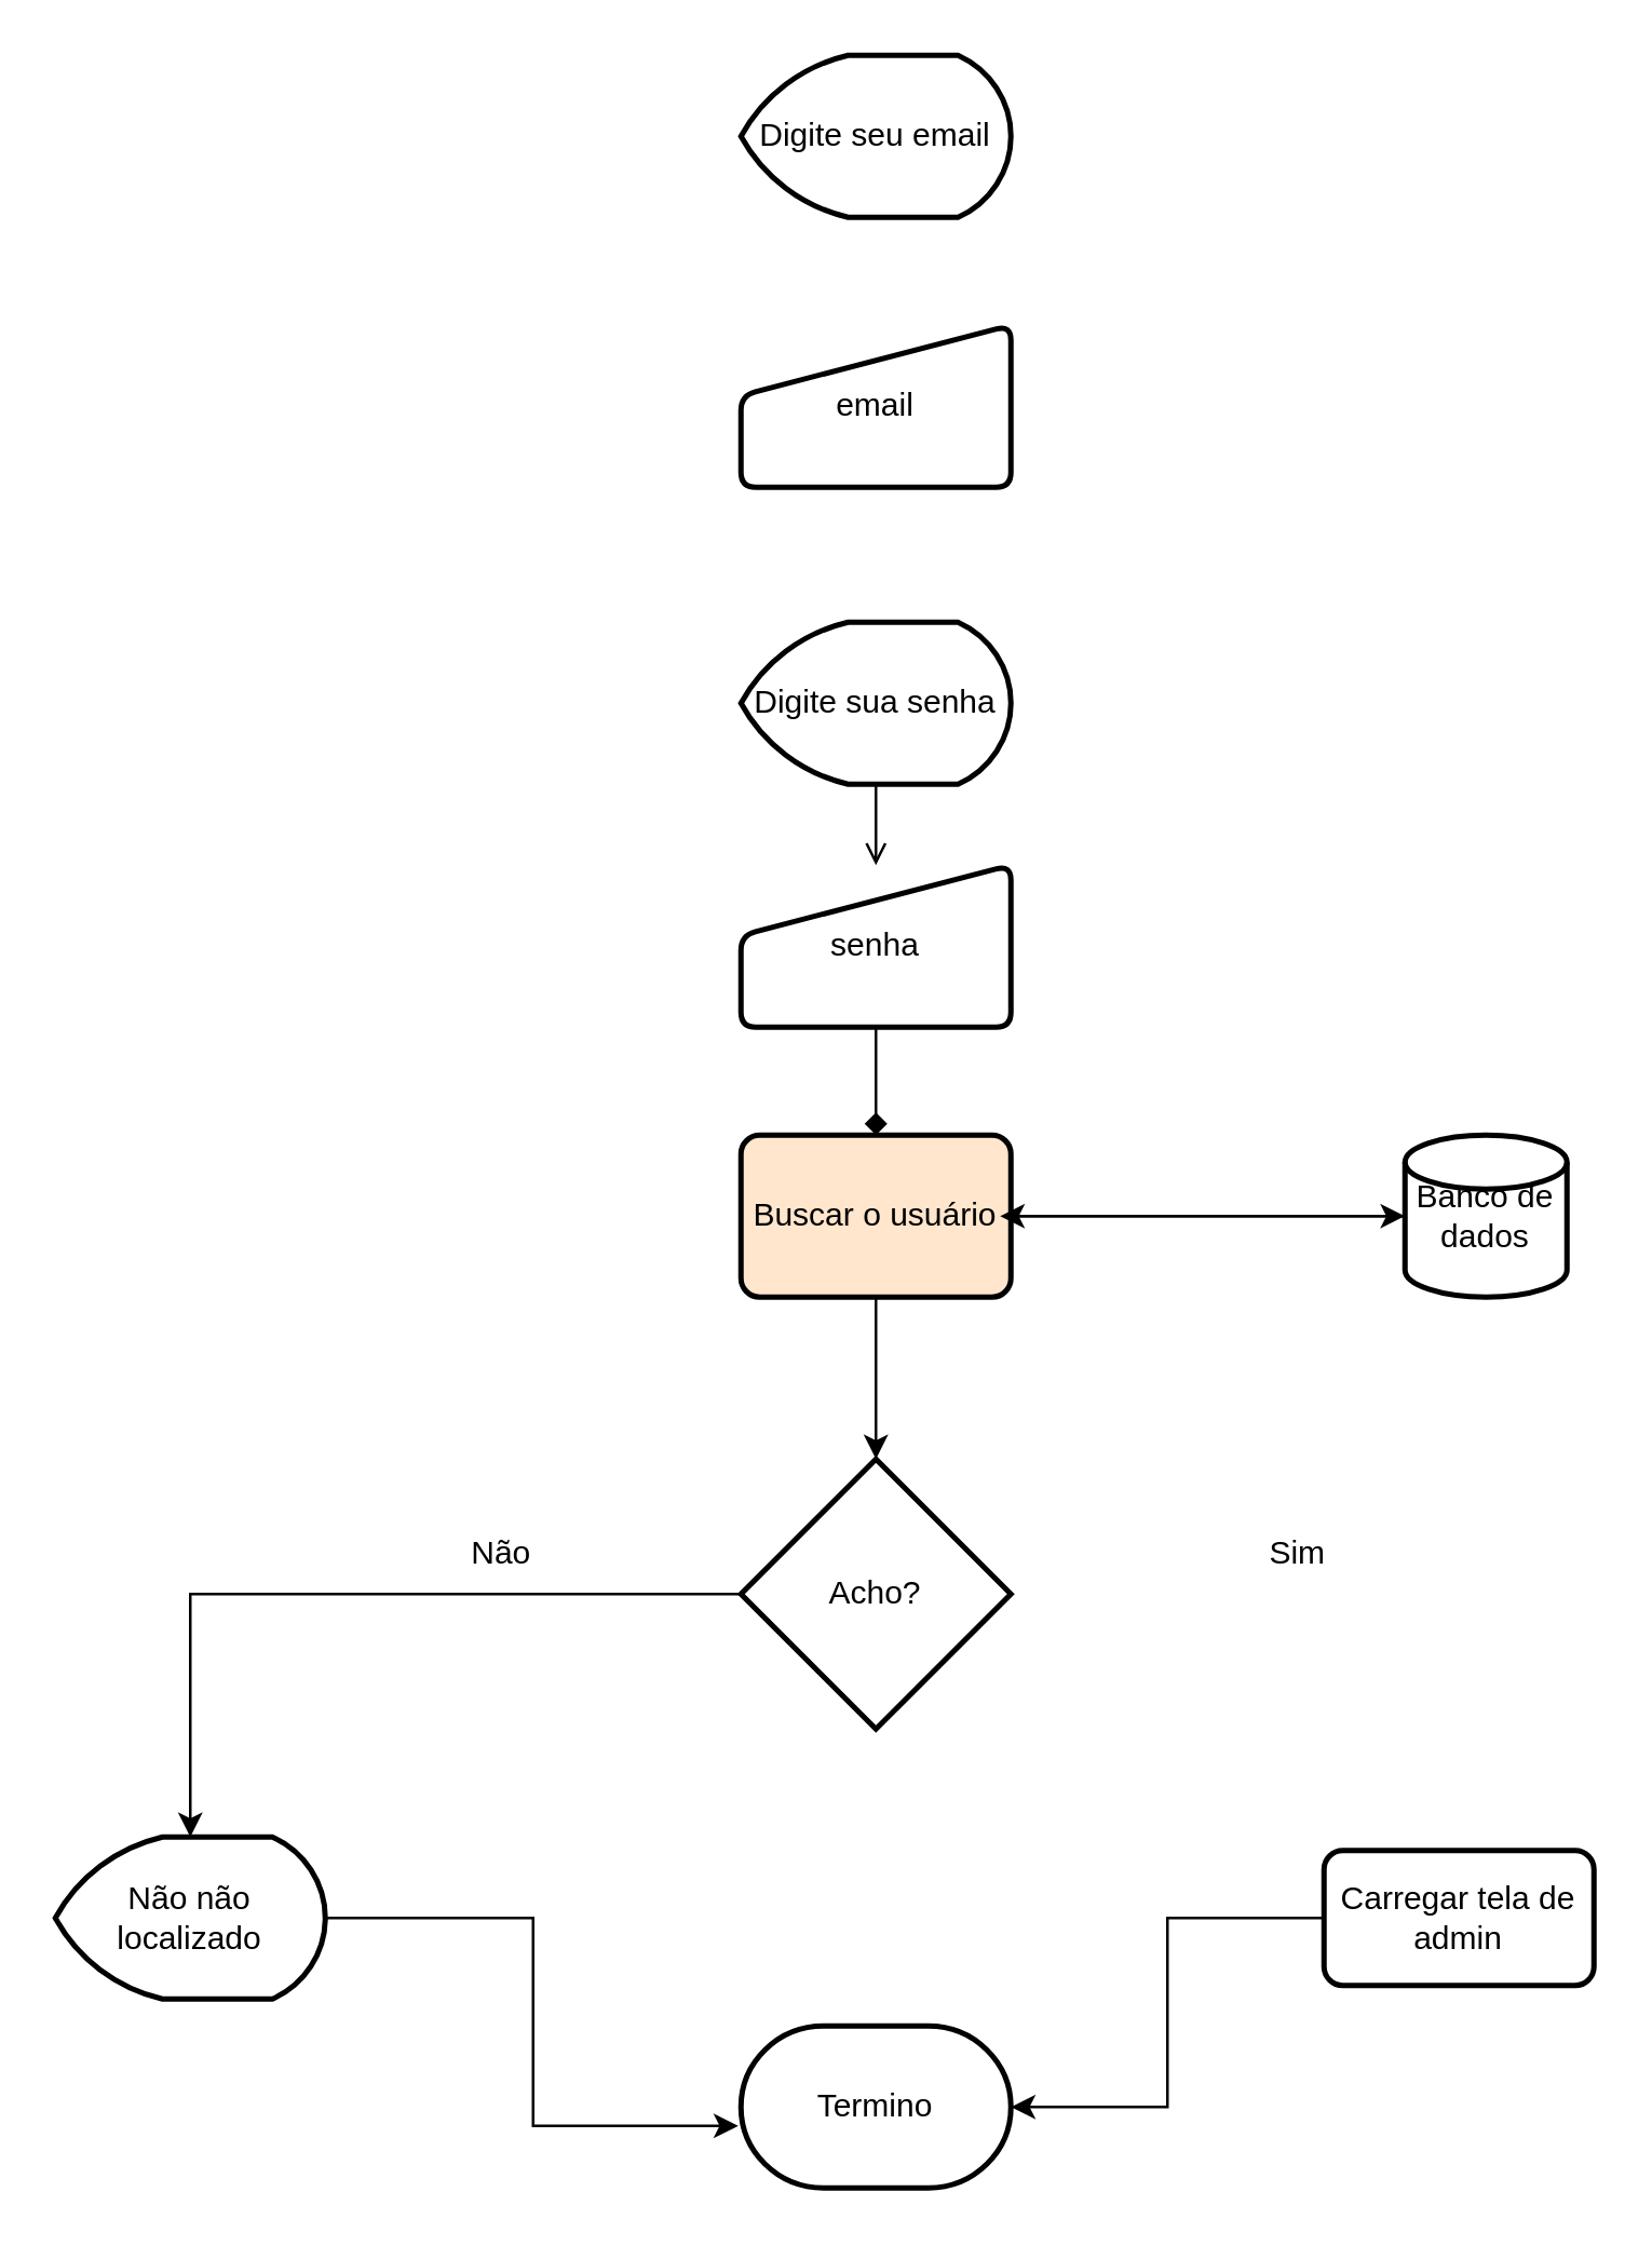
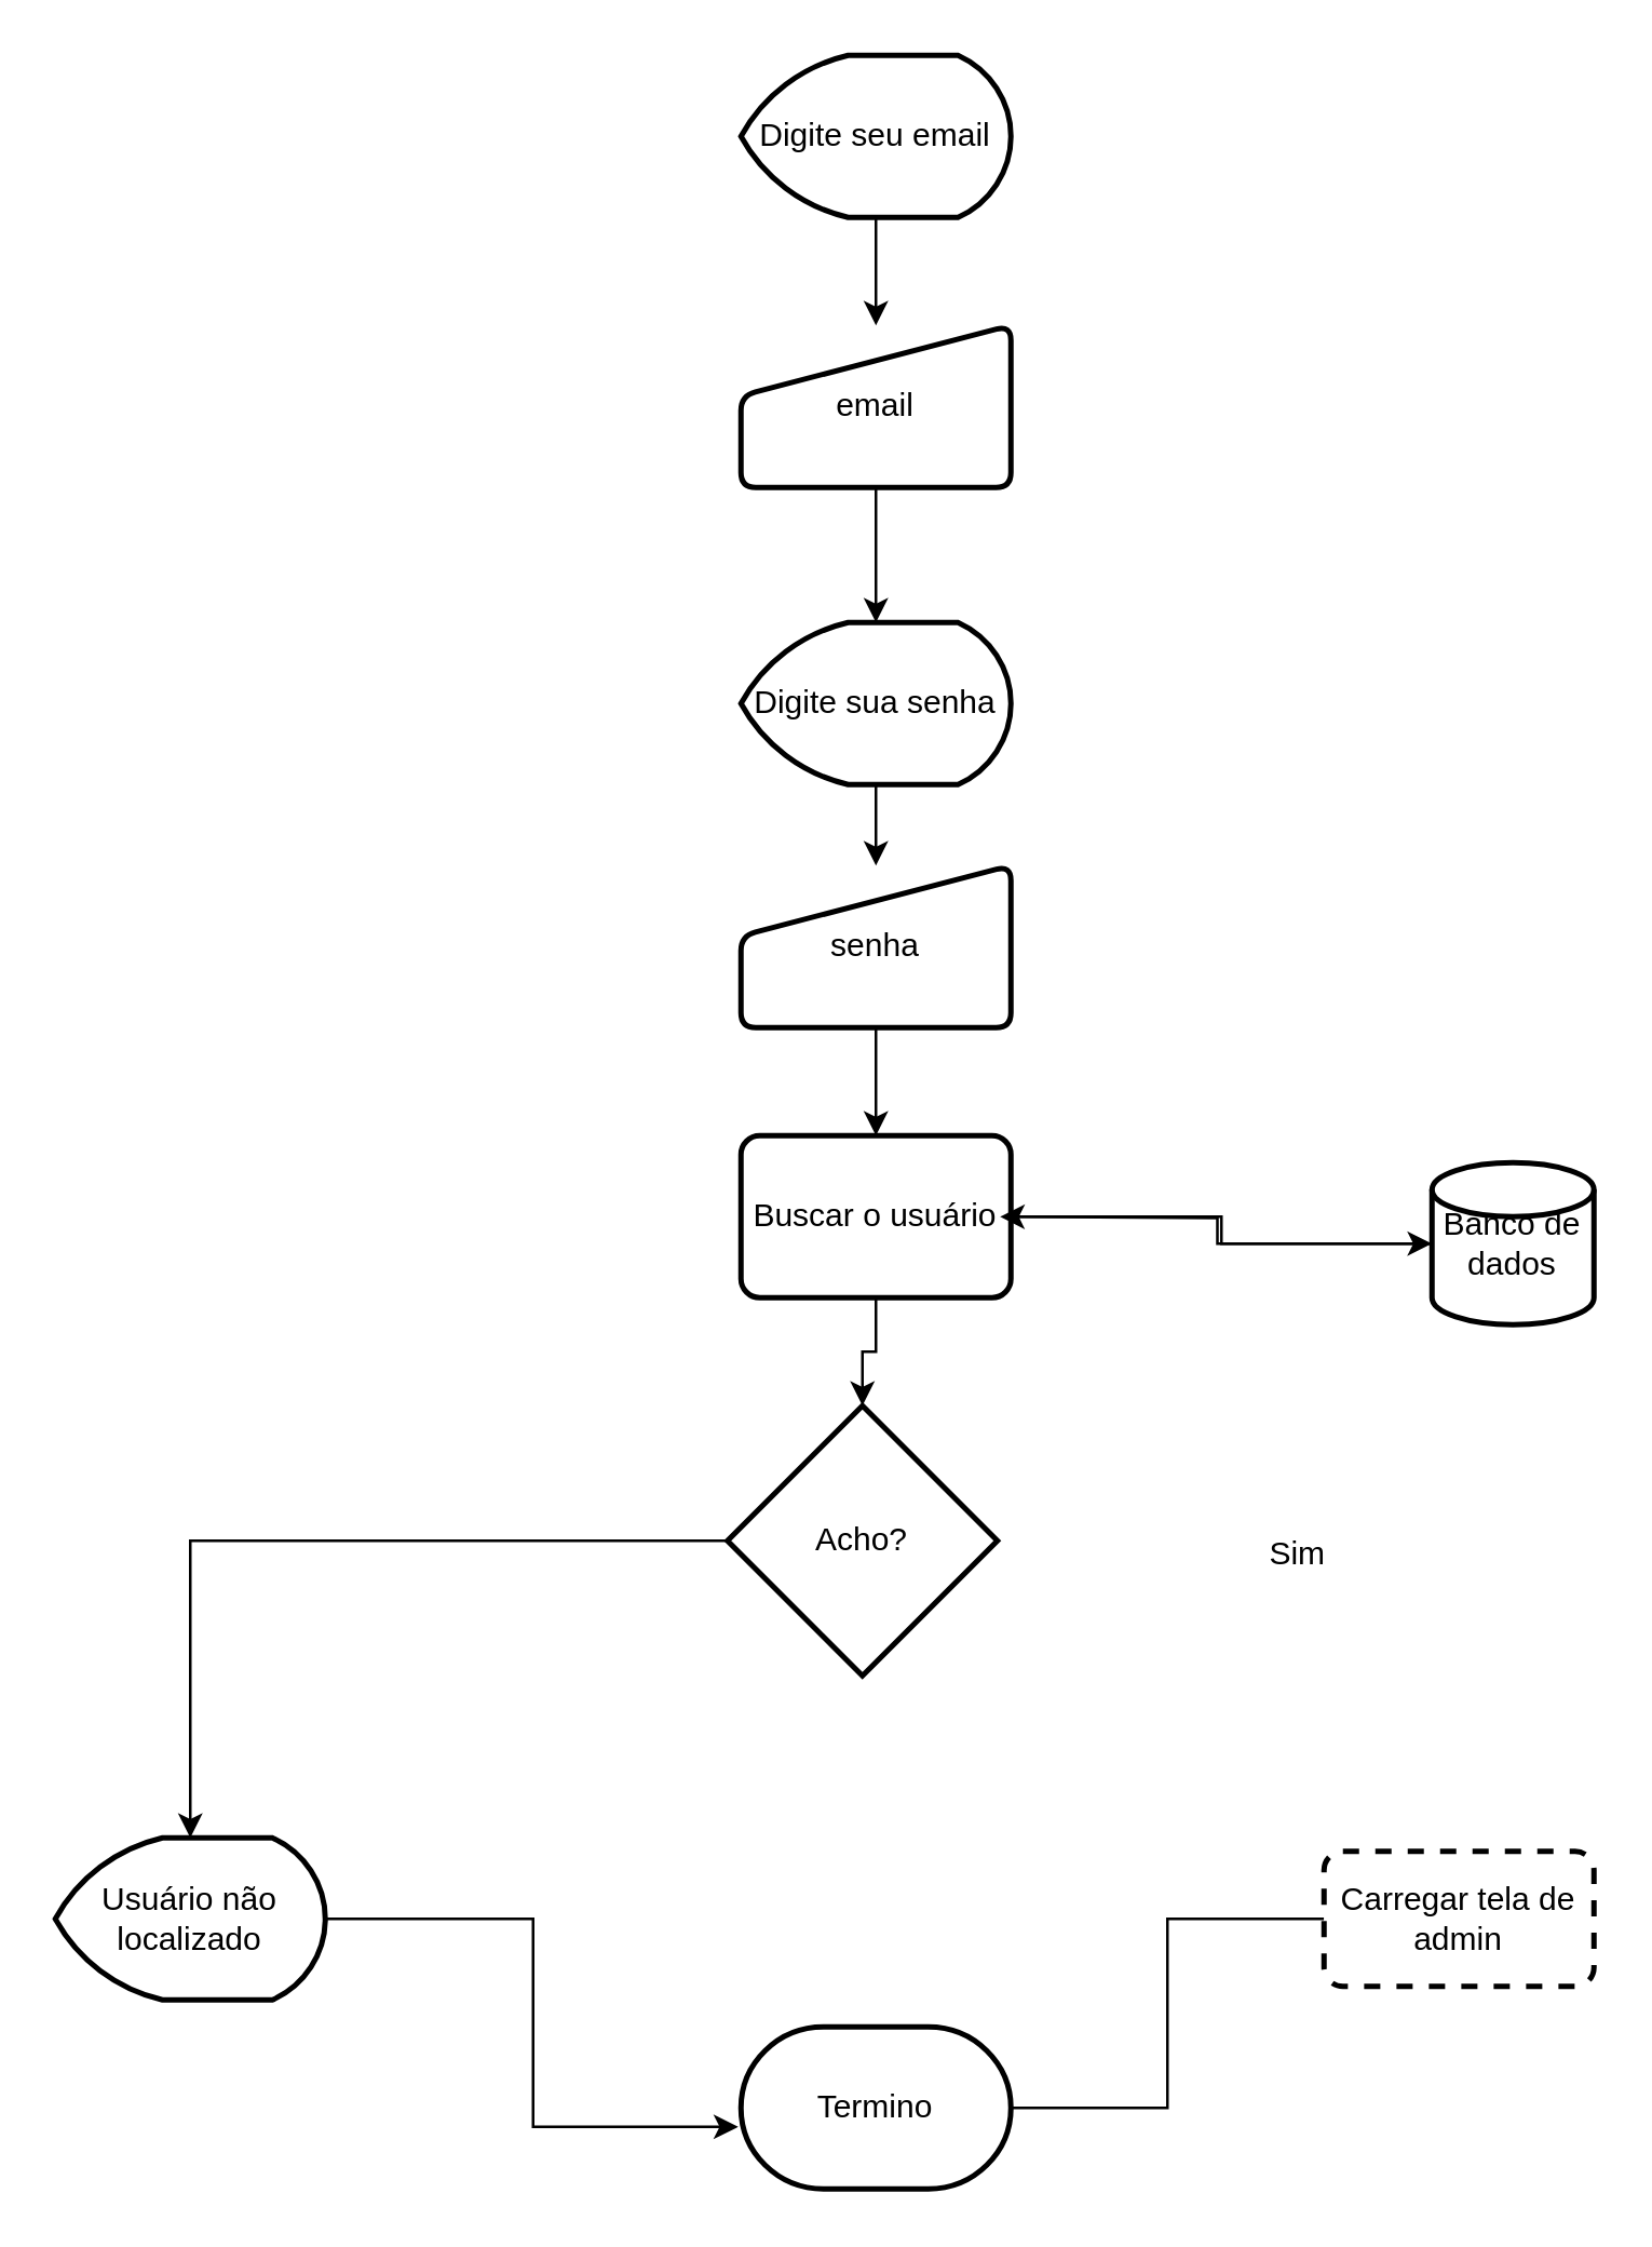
+ <mxCell id="3" value="" style="edgeStyle=orthogonalEdgeStyle;rounded=0;orthogonalLoop=1;jettySize=auto;html=1;" parent="1" source="4" target="6" edge="1"><mxGeometry relative="1" as="geometry" /></mxCell>
+ <mxCell id="5" value="" style="edgeStyle=orthogonalEdgeStyle;rounded=0;orthogonalLoop=1;jettySize=auto;html=1;" parent="1" source="6" target="8" edge="1"><mxGeometry relative="1" as="geometry" /></mxCell>
- <mxCell id="7" value="" style="edgeStyle=orthogonalEdgeStyle;rounded=0;orthogonalLoop=1;jettySize=auto;html=1;endArrow=open;" parent="1" source="8" target="10" edge="1"><mxGeometry relative="1" as="geometry" /></mxCell>
+ <mxCell id="7" value="" style="edgeStyle=orthogonalEdgeStyle;rounded=0;orthogonalLoop=1;jettySize=auto;html=1;" parent="1" source="8" target="10" edge="1"><mxGeometry relative="1" as="geometry" /></mxCell>
- <mxCell id="9" style="edgeStyle=orthogonalEdgeStyle;rounded=0;orthogonalLoop=1;jettySize=auto;html=1;endArrow=diamond;" parent="1" source="10" target="13" edge="1"><mxGeometry relative="1" as="geometry" /></mxCell>
+ <mxCell id="9" style="edgeStyle=orthogonalEdgeStyle;rounded=0;orthogonalLoop=1;jettySize=auto;html=1;" parent="1" source="10" target="13" edge="1"><mxGeometry relative="1" as="geometry" /></mxCell>
- <mxCell id="13" value="Buscar o usuário" style="rounded=1;whiteSpace=wrap;html=1;absoluteArcSize=1;arcSize=14;strokeWidth=2;fillColor=#ffe6cc;" parent="1" vertex="1"><mxGeometry x="274" y="420" width="100" height="60" as="geometry" /></mxCell>
+ <mxCell id="13" value="Buscar o usuário" style="rounded=1;whiteSpace=wrap;html=1;absoluteArcSize=1;arcSize=14;strokeWidth=2;" parent="1" vertex="1"><mxGeometry x="274" y="420" width="100" height="60" as="geometry" /></mxCell>
- <mxCell id="15" value="Banco de dados" style="strokeWidth=2;html=1;shape=mxgraph.flowchart.database;whiteSpace=wrap;" parent="1" vertex="1"><mxGeometry x="520" y="420" width="60" height="60" as="geometry" /></mxCell>
+ <mxCell id="15" value="Banco de dados" style="strokeWidth=2;html=1;shape=mxgraph.flowchart.database;whiteSpace=wrap;" parent="1" vertex="1"><mxGeometry x="530" y="430" width="60" height="60" as="geometry" /></mxCell>
- <mxCell id="22" value="Não" style="text;html=1;align=center;verticalAlign=middle;resizable=0;points=[];autosize=1;strokeColor=none;fillColor=none;" parent="1" vertex="1"><mxGeometry x="160" y="560" width="50" height="30" as="geometry" /></mxCell>
- <mxCell id="17" value="Acho?" style="strokeWidth=2;html=1;shape=mxgraph.flowchart.decision;whiteSpace=wrap;" parent="1" vertex="1"><mxGeometry x="274" y="540" width="100" height="100" as="geometry" /></mxCell>
+ <mxCell id="17" value="Acho?" style="strokeWidth=2;html=1;shape=mxgraph.flowchart.decision;whiteSpace=wrap;" parent="1" vertex="1"><mxGeometry x="269" y="520" width="100" height="100" as="geometry" /></mxCell>
- <mxCell id="19" value="Não não localizado" style="strokeWidth=2;html=1;shape=mxgraph.flowchart.display;whiteSpace=wrap;" parent="1" vertex="1"><mxGeometry x="20" y="680" width="100" height="60" as="geometry" /></mxCell>
+ <mxCell id="19" value="Usuário não localizado" style="strokeWidth=2;html=1;shape=mxgraph.flowchart.display;whiteSpace=wrap;" parent="1" vertex="1"><mxGeometry x="20" y="680" width="100" height="60" as="geometry" /></mxCell>
- <mxCell id="21" value="Carregar tela de admin" style="rounded=1;whiteSpace=wrap;html=1;absoluteArcSize=1;arcSize=14;strokeWidth=2;" parent="1" vertex="1"><mxGeometry x="490" y="685" width="100" height="50" as="geometry" /></mxCell>
+ <mxCell id="21" value="Carregar tela de admin" style="rounded=1;whiteSpace=wrap;html=1;absoluteArcSize=1;arcSize=14;strokeWidth=2;dashed=1;" parent="1" vertex="1"><mxGeometry x="490" y="685" width="100" height="50" as="geometry" /></mxCell>
- <mxCell id="20" style="edgeStyle=orthogonalEdgeStyle;rounded=0;orthogonalLoop=1;jettySize=auto;html=1;entryX=1;entryY=0.5;entryDx=0;entryDy=0;entryPerimeter=0;" parent="1" source="21" target="2" edge="1"><mxGeometry relative="1" as="geometry" /></mxCell>
+ <mxCell id="20" style="edgeStyle=orthogonalEdgeStyle;rounded=0;orthogonalLoop=1;jettySize=auto;html=1;entryX=1;entryY=0.5;entryDx=0;entryDy=0;entryPerimeter=0;endArrow=none;" parent="1" source="21" target="2" edge="1"><mxGeometry relative="1" as="geometry" /></mxCell>
